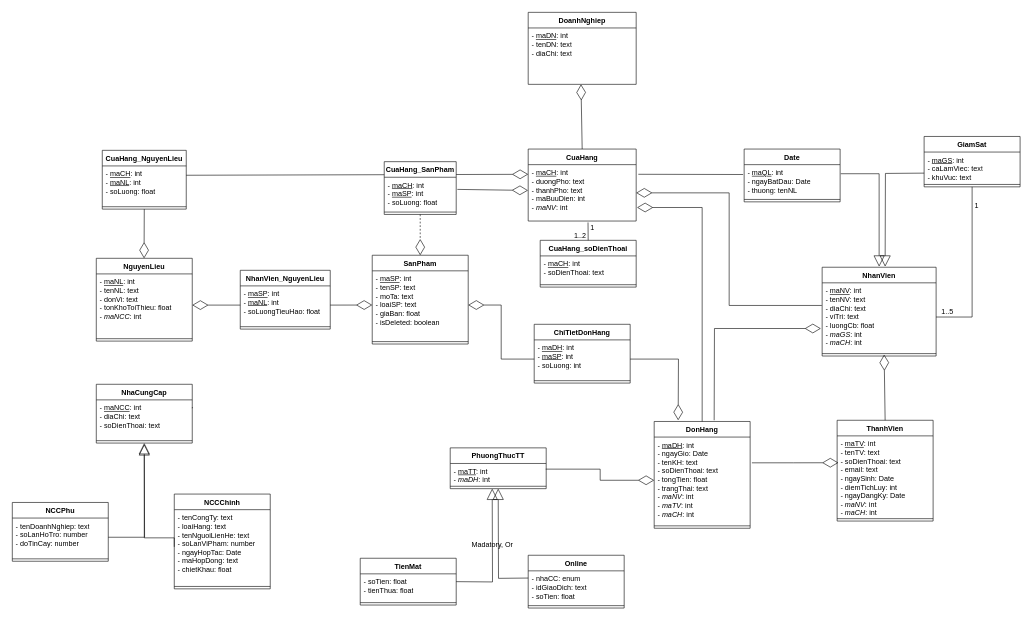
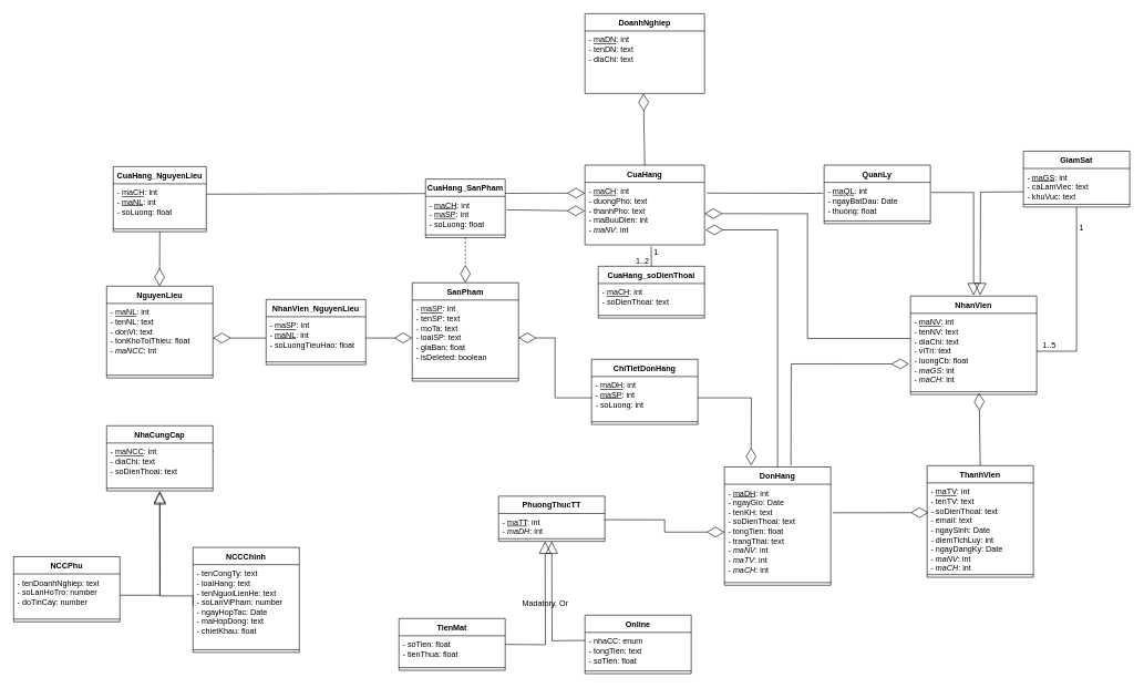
- <mxCell id="10" value="Date" style="swimlane;fontStyle=1;align=center;verticalAlign=top;childLayout=stackLayout;horizontal=1;startSize=26;horizontalStack=0;resizeParent=1;resizeParentMax=0;resizeLast=0;collapsible=1;marginBottom=0;whiteSpace=wrap;html=1;" parent="1" vertex="1"><mxGeometry x="1240" y="247.88" width="160" height="88" as="geometry" /></mxCell>
+ <mxCell id="10" value="QuanLy" style="swimlane;fontStyle=1;align=center;verticalAlign=top;childLayout=stackLayout;horizontal=1;startSize=26;horizontalStack=0;resizeParent=1;resizeParentMax=0;resizeLast=0;collapsible=1;marginBottom=0;whiteSpace=wrap;html=1;" parent="1" vertex="1"><mxGeometry x="1240" y="247.88" width="160" height="88" as="geometry" /></mxCell>
- <mxCell id="11" value="&lt;div&gt;- &lt;u&gt;maQL&lt;/u&gt;: int&lt;/div&gt;- ngayBatDau: Date&lt;div&gt;- thuong: tenNL&lt;/div&gt;" style="text;strokeColor=none;fillColor=none;align=left;verticalAlign=top;spacingLeft=4;spacingRight=4;overflow=hidden;rotatable=0;points=[[0,0.5],[1,0.5]];portConstraint=eastwest;whiteSpace=wrap;html=1;" parent="10" vertex="1"><mxGeometry y="26" width="160" height="54" as="geometry" /></mxCell>
+ <mxCell id="11" value="&lt;div&gt;- &lt;u&gt;maQL&lt;/u&gt;: int&lt;/div&gt;- ngayBatDau: Date&lt;div&gt;- thuong: float&lt;/div&gt;" style="text;strokeColor=none;fillColor=none;align=left;verticalAlign=top;spacingLeft=4;spacingRight=4;overflow=hidden;rotatable=0;points=[[0,0.5],[1,0.5]];portConstraint=eastwest;whiteSpace=wrap;html=1;" parent="10" vertex="1"><mxGeometry y="26" width="160" height="54" as="geometry" /></mxCell>
- <mxCell id="82" value="&lt;div&gt;- nhaCC: enum&lt;/div&gt;&lt;div&gt;- idGiaoDich: text&lt;br&gt;&lt;div&gt;- soTien: float&lt;/div&gt;&lt;/div&gt;" style="text;strokeColor=none;fillColor=none;align=left;verticalAlign=top;spacingLeft=4;spacingRight=4;overflow=hidden;rotatable=0;points=[[0,0.5],[1,0.5]];portConstraint=eastwest;whiteSpace=wrap;html=1;" parent="81" vertex="1"><mxGeometry y="26" width="160" height="54" as="geometry" /></mxCell>
+ <mxCell id="82" value="&lt;div&gt;- nhaCC: enum&lt;/div&gt;&lt;div&gt;- tongTien: text&lt;br&gt;&lt;div&gt;- soTien: float&lt;/div&gt;&lt;/div&gt;" style="text;strokeColor=none;fillColor=none;align=left;verticalAlign=top;spacingLeft=4;spacingRight=4;overflow=hidden;rotatable=0;points=[[0,0.5],[1,0.5]];portConstraint=eastwest;whiteSpace=wrap;html=1;" parent="81" vertex="1"><mxGeometry y="26" width="160" height="54" as="geometry" /></mxCell>
